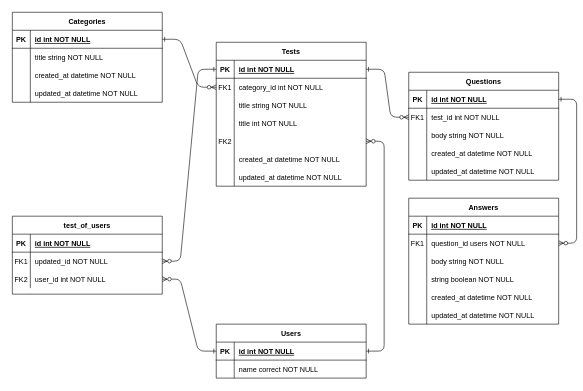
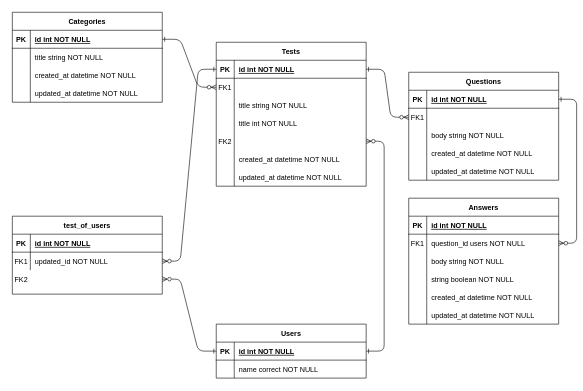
- <mxCell id="10" value="category_id int NOT NULL" style="shape=partialRectangle;overflow=hidden;connectable=0;fillColor=none;top=0;left=0;bottom=0;right=0;align=left;spacingLeft=6;" vertex="1" parent="8"><mxGeometry x="30" width="220" height="30" as="geometry"><mxRectangle width="220" height="30" as="alternateBounds" /></mxGeometry></mxCell>
- <mxCell id="62" value="test_id int NOT NULL" style="shape=partialRectangle;overflow=hidden;connectable=0;fillColor=none;top=0;left=0;bottom=0;right=0;align=left;spacingLeft=6;" vertex="1" parent="60"><mxGeometry x="30" width="220" height="30" as="geometry"><mxRectangle width="220" height="30" as="alternateBounds" /></mxGeometry></mxCell>
- <mxCell id="34" value="user_id int NOT NULL" style="shape=partialRectangle;overflow=hidden;connectable=0;fillColor=none;top=0;left=0;bottom=0;right=0;align=left;spacingLeft=6;" vertex="1" parent="32"><mxGeometry x="30" width="220" height="30" as="geometry"><mxRectangle width="220" height="30" as="alternateBounds" /></mxGeometry></mxCell>
